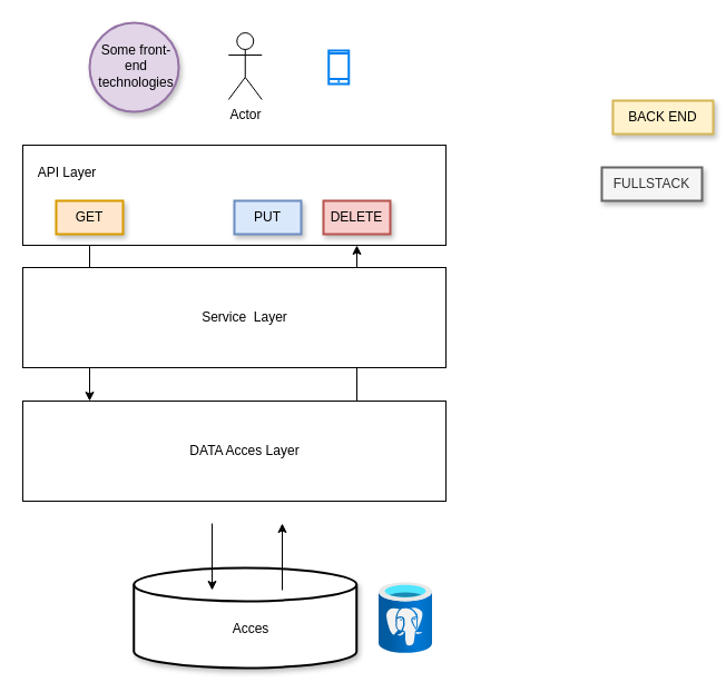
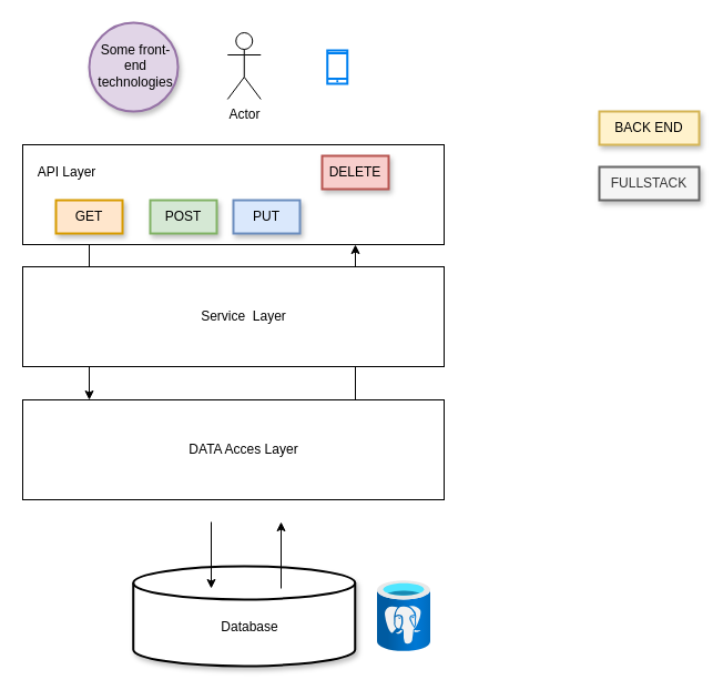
- <mxCell id="22" value="BACK END" style="text;html=1;align=center;verticalAlign=middle;whiteSpace=wrap;rounded=0;shadow=1;gradientDirection=east;fillColor=#fff2cc;strokeColor=#d6b656;strokeWidth=2;" parent="1" vertex="1"><mxGeometry x="550" y="90" width="90" height="30" as="geometry" /></mxCell>
+ <mxCell id="22" value="BACK END" style="text;html=1;align=center;verticalAlign=middle;whiteSpace=wrap;rounded=0;shadow=1;gradientDirection=east;fillColor=#fff2cc;strokeColor=#d6b656;strokeWidth=2;" parent="1" vertex="1"><mxGeometry x="540" y="100" width="90" height="30" as="geometry" /></mxCell>
+ <mxCell id="11" value="POST" style="text;html=1;align=center;verticalAlign=middle;whiteSpace=wrap;rounded=0;shadow=1;gradientDirection=east;fillColor=#d5e8d4;strokeColor=#82b366;strokeWidth=2;" parent="1" vertex="1"><mxGeometry x="135" y="180" width="60" height="30" as="geometry" /></mxCell>
- <mxCell id="13" value="DELETE" style="text;html=1;align=center;verticalAlign=middle;whiteSpace=wrap;rounded=0;shadow=1;gradientDirection=east;fillColor=#f8cecc;strokeColor=#b85450;strokeWidth=2;" parent="1" vertex="1"><mxGeometry x="290" y="180" width="60" height="30" as="geometry" /></mxCell>
+ <mxCell id="13" value="DELETE" style="text;html=1;align=center;verticalAlign=middle;whiteSpace=wrap;rounded=0;shadow=1;gradientDirection=east;fillColor=#f8cecc;strokeColor=#b85450;strokeWidth=2;" parent="1" vertex="1"><mxGeometry x="290" y="140" width="60" height="30" as="geometry" /></mxCell>
- <mxCell id="21" value="Acces" style="text;html=1;strokeColor=none;fillColor=none;align=center;verticalAlign=middle;whiteSpace=wrap;rounded=0;shadow=1;" parent="1" vertex="1"><mxGeometry x="195" y="550" width="60" height="30" as="geometry" /></mxCell>
+ <mxCell id="21" value="Database" style="text;html=1;strokeColor=none;fillColor=none;align=center;verticalAlign=middle;whiteSpace=wrap;rounded=0;shadow=1;" parent="1" vertex="1"><mxGeometry x="195" y="550" width="60" height="30" as="geometry" /></mxCell>
